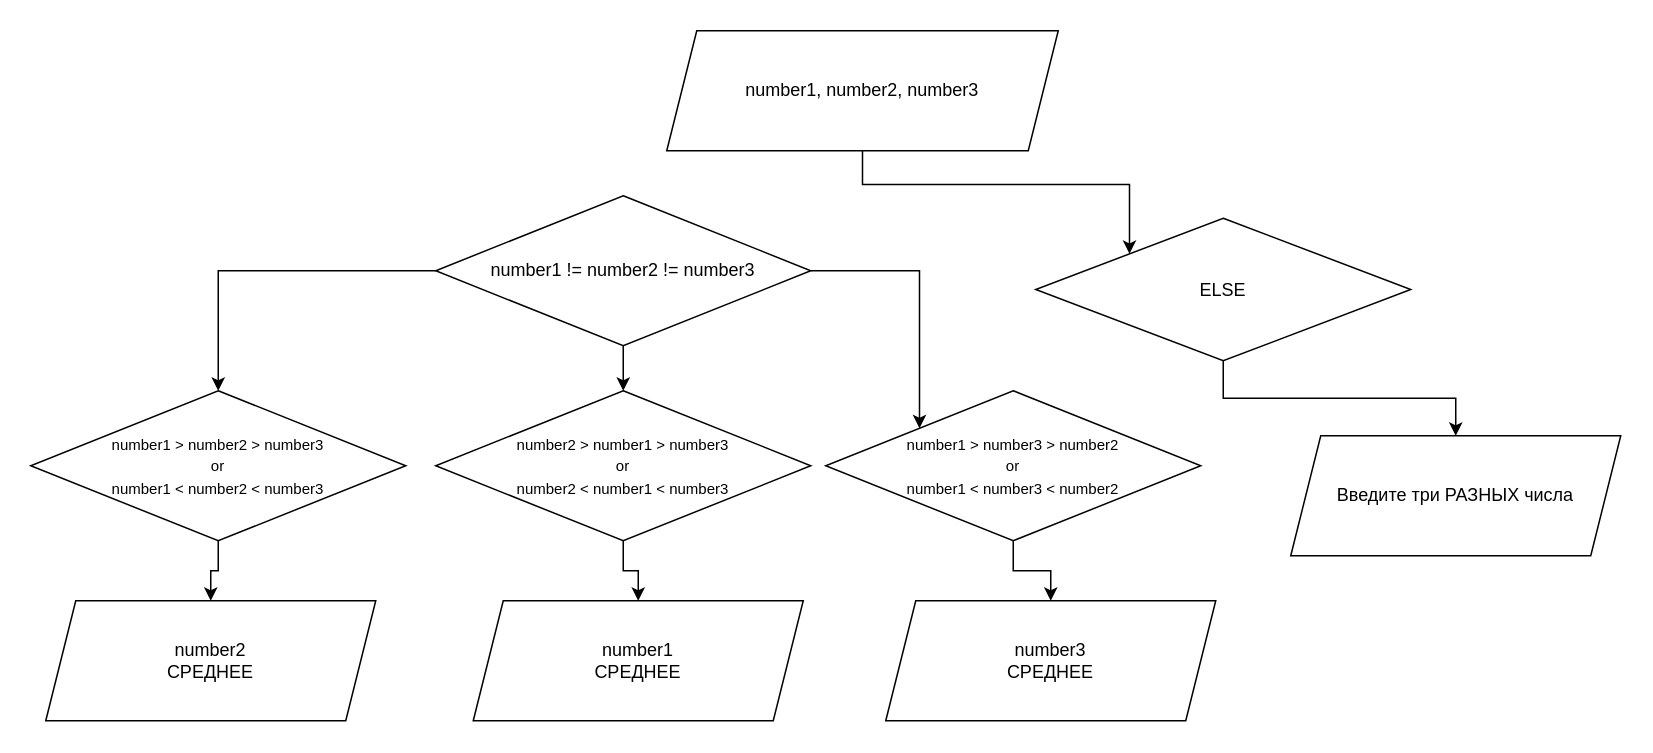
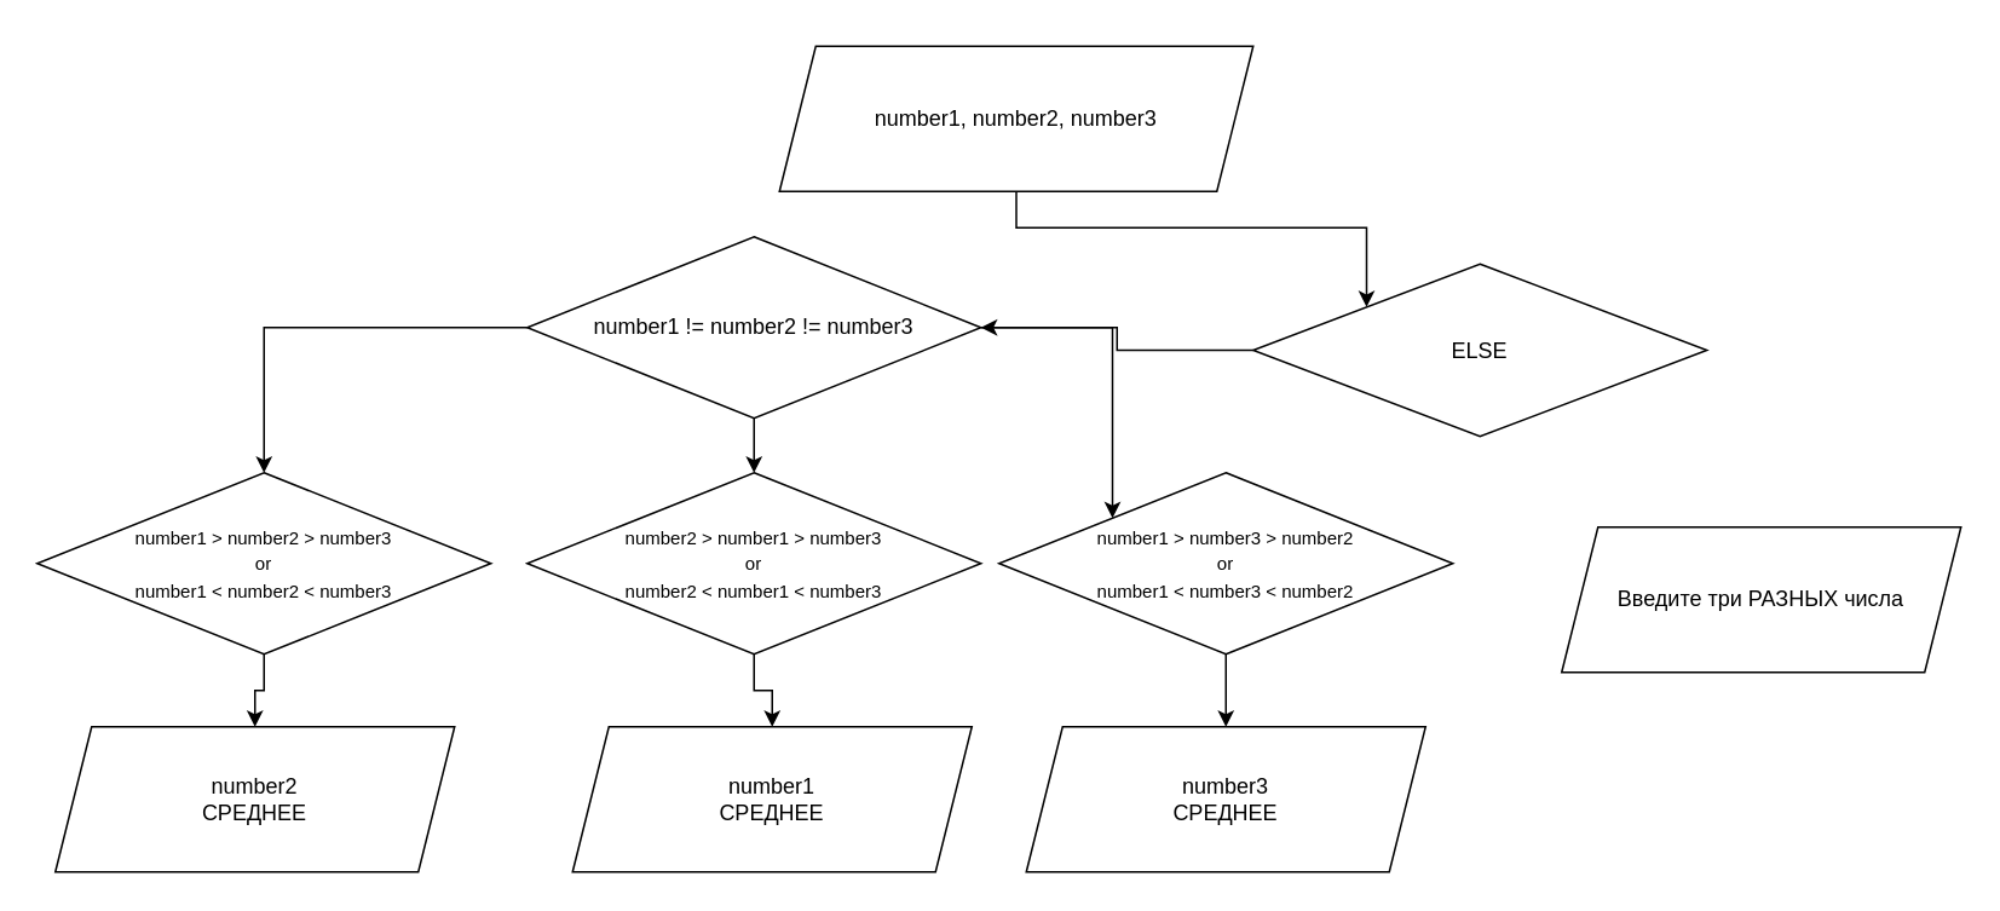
- <mxCell id="3" value="number1, number2, number3" style="shape=parallelogram;perimeter=parallelogramPerimeter;whiteSpace=wrap;html=1;fixedSize=1;" vertex="1" parent="1"><mxGeometry x="444" y="20" width="261" height="80" as="geometry" /></mxCell>
+ <mxCell id="3" value="number1, number2, number3" style="shape=parallelogram;perimeter=parallelogramPerimeter;whiteSpace=wrap;html=1;fixedSize=1;" vertex="1" parent="1"><mxGeometry x="429" y="25" width="261" height="80" as="geometry" /></mxCell>
- <mxCell id="8" style="edgeStyle=orthogonalEdgeStyle;rounded=0;orthogonalLoop=1;jettySize=auto;html=1;entryX=0.5;entryY=0;entryDx=0;entryDy=0;" edge="1" parent="1" source="9" target="19"><mxGeometry relative="1" as="geometry" /></mxCell>
+ <mxCell id="8" style="edgeStyle=orthogonalEdgeStyle;rounded=0;orthogonalLoop=1;jettySize=auto;html=1;" edge="1" parent="1" source="9" target="7"><mxGeometry relative="1" as="geometry" /></mxCell>
- <mxCell id="18" value="&lt;span&gt;number3&lt;/span&gt;&lt;br&gt;&lt;span&gt;СРЕДНЕЕ&lt;/span&gt;" style="shape=parallelogram;perimeter=parallelogramPerimeter;whiteSpace=wrap;html=1;fixedSize=1;" vertex="1" parent="1"><mxGeometry x="590" y="400" width="220" height="80" as="geometry" /></mxCell>
+ <mxCell id="18" value="&lt;span&gt;number3&lt;/span&gt;&lt;br&gt;&lt;span&gt;СРЕДНЕЕ&lt;/span&gt;" style="shape=parallelogram;perimeter=parallelogramPerimeter;whiteSpace=wrap;html=1;fixedSize=1;" vertex="1" parent="1"><mxGeometry x="565" y="400" width="220" height="80" as="geometry" /></mxCell>
